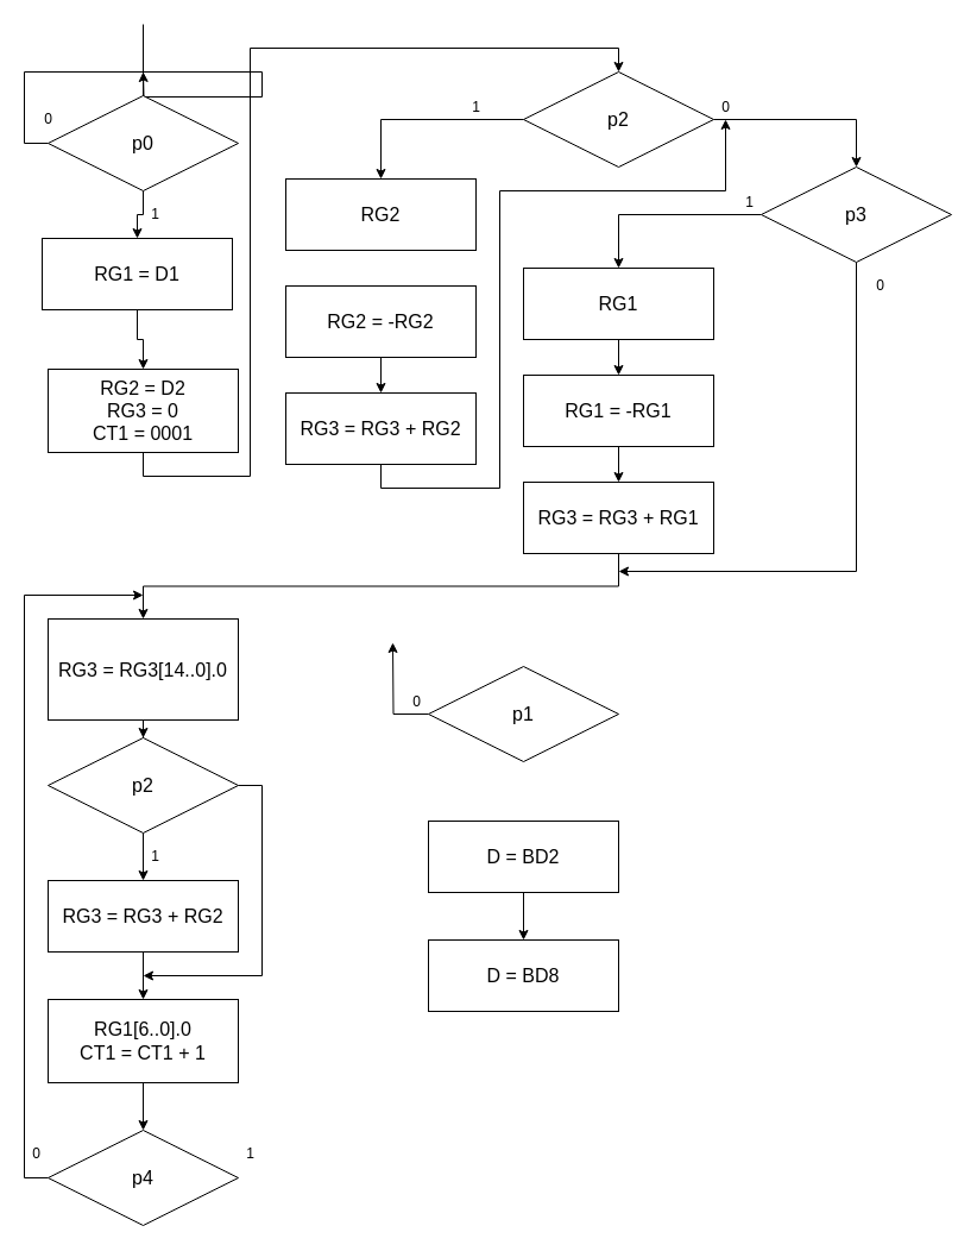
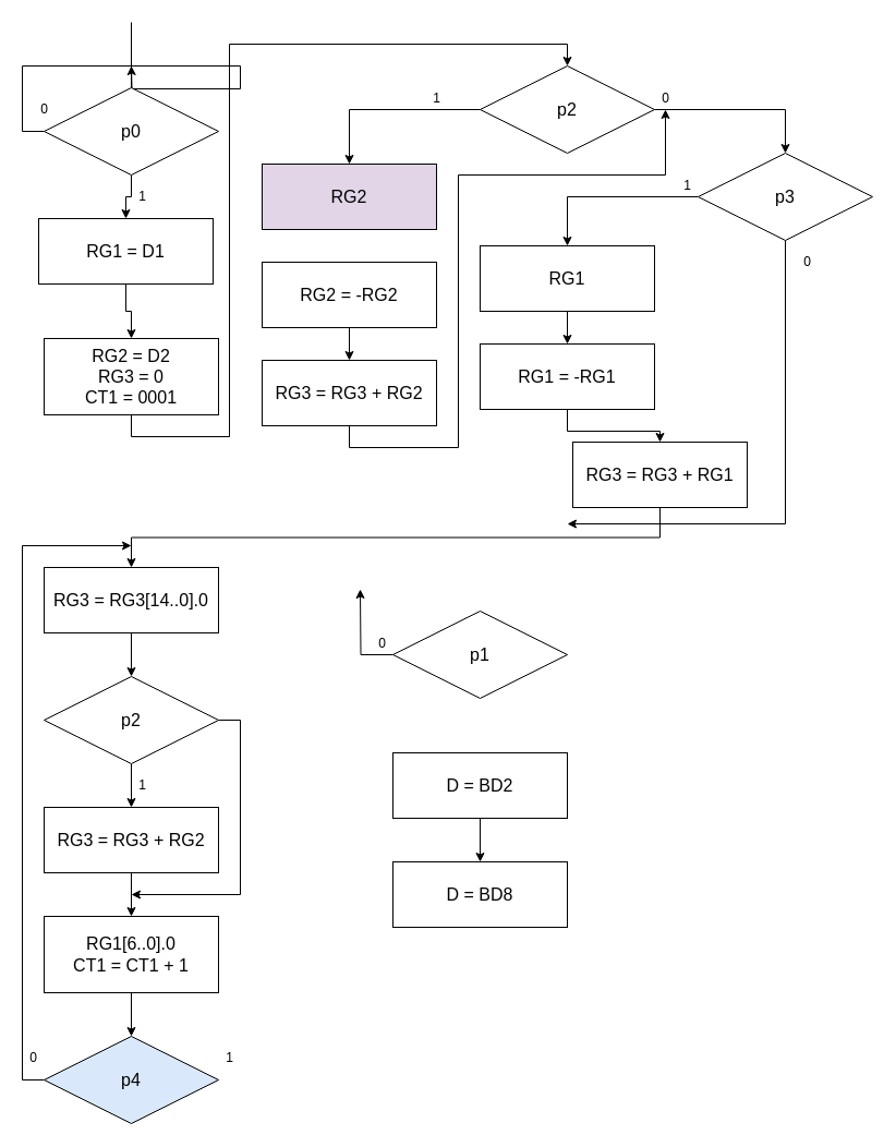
- <mxCell id="18" value="&lt;font style=&quot;font-size: 16px&quot;&gt;RG2&lt;/font&gt;" style="rounded=0;whiteSpace=wrap;html=1;" vertex="1" parent="1"><mxGeometry x="240" y="150" width="160" height="60" as="geometry" /></mxCell>
+ <mxCell id="18" value="&lt;font style=&quot;font-size: 16px&quot;&gt;RG2&lt;/font&gt;" style="rounded=0;whiteSpace=wrap;html=1;fillColor=#e1d5e7;" vertex="1" parent="1"><mxGeometry x="240" y="150" width="160" height="60" as="geometry" /></mxCell>
- <mxCell id="26" value="&lt;font style=&quot;font-size: 16px&quot;&gt;RG3 = RG3 + RG1&lt;/font&gt;" style="rounded=0;whiteSpace=wrap;html=1;" vertex="1" parent="1"><mxGeometry x="440" y="405" width="160" height="60" as="geometry" /></mxCell>
+ <mxCell id="26" value="&lt;font style=&quot;font-size: 16px&quot;&gt;RG3 = RG3 + RG1&lt;/font&gt;" style="rounded=0;whiteSpace=wrap;html=1;" vertex="1" parent="1"><mxGeometry x="525" y="405" width="160" height="60" as="geometry" /></mxCell>
- <mxCell id="33" value="&lt;font style=&quot;font-size: 16px&quot;&gt;RG3 = RG3[14..0].0&lt;/font&gt;" style="rounded=0;whiteSpace=wrap;html=1;" vertex="1" parent="1"><mxGeometry x="40" y="520" width="160" height="85" as="geometry" /></mxCell>
+ <mxCell id="33" value="&lt;font style=&quot;font-size: 16px&quot;&gt;RG3 = RG3[14..0].0&lt;/font&gt;" style="rounded=0;whiteSpace=wrap;html=1;" vertex="1" parent="1"><mxGeometry x="40" y="520" width="160" height="60" as="geometry" /></mxCell>
- <mxCell id="44" value="&lt;font style=&quot;font-size: 16px&quot;&gt;p4&lt;/font&gt;" style="rhombus;whiteSpace=wrap;html=1;" vertex="1" parent="1"><mxGeometry x="40" y="950" width="160" height="80" as="geometry" /></mxCell>
+ <mxCell id="44" value="&lt;font style=&quot;font-size: 16px&quot;&gt;p4&lt;/font&gt;" style="rhombus;whiteSpace=wrap;html=1;fillColor=#dae8fc;" vertex="1" parent="1"><mxGeometry x="40" y="950" width="160" height="80" as="geometry" /></mxCell>
